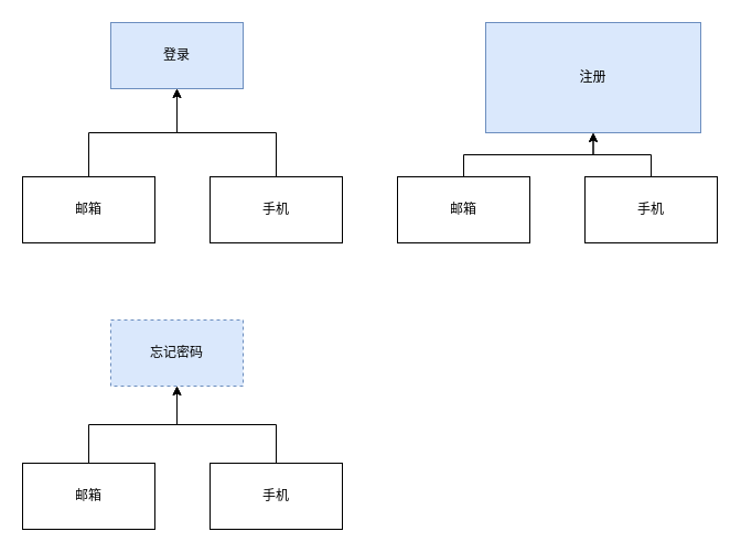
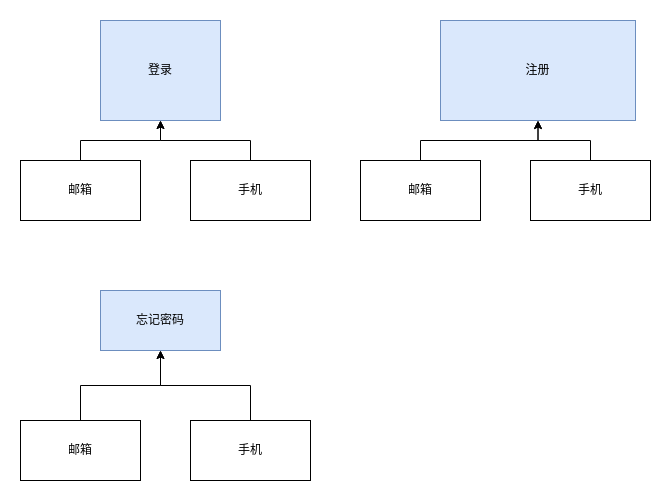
- <mxCell id="2" value="登录" style="rounded=0;whiteSpace=wrap;html=1;fillColor=#dae8fc;strokeColor=#6c8ebf;" vertex="1" parent="1"><mxGeometry x="100" y="20" width="120" height="60" as="geometry" /></mxCell>
+ <mxCell id="2" value="登录" style="rounded=0;whiteSpace=wrap;html=1;fillColor=#dae8fc;strokeColor=#6c8ebf;" vertex="1" parent="1"><mxGeometry x="100" y="20" width="120" height="100" as="geometry" /></mxCell>
- <mxCell id="12" value="忘记密码" style="rounded=0;whiteSpace=wrap;html=1;fillColor=#dae8fc;strokeColor=#6c8ebf;dashed=1;" vertex="1" parent="1"><mxGeometry x="100" y="290" width="120" height="60" as="geometry" /></mxCell>
+ <mxCell id="12" value="忘记密码" style="rounded=0;whiteSpace=wrap;html=1;fillColor=#dae8fc;strokeColor=#6c8ebf;" vertex="1" parent="1"><mxGeometry x="100" y="290" width="120" height="60" as="geometry" /></mxCell>
